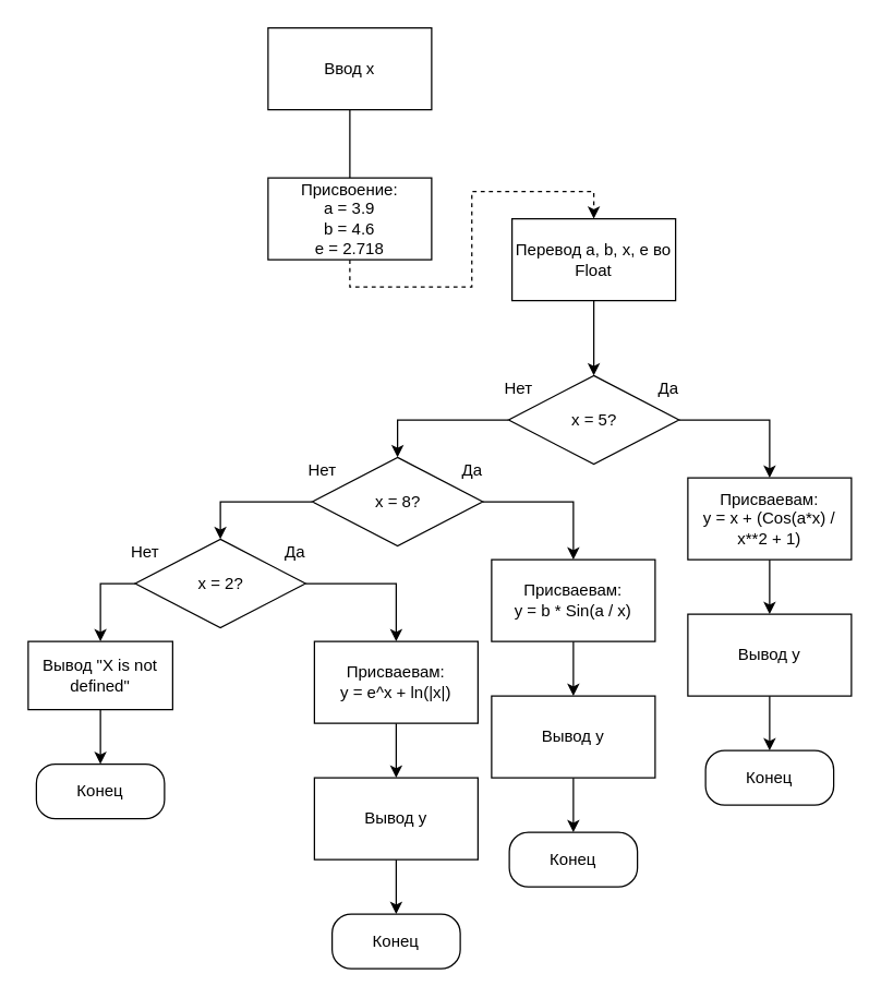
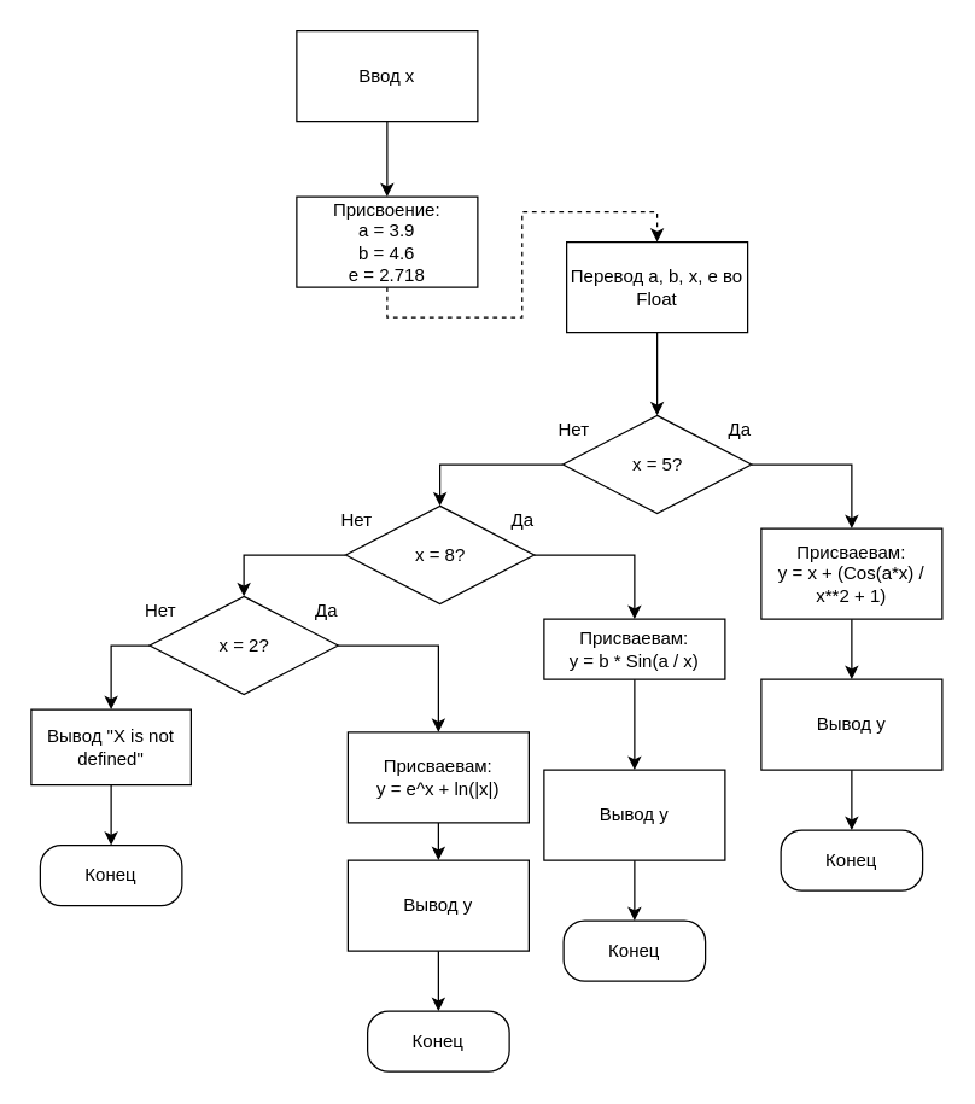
- <mxCell id="5" style="edgeStyle=orthogonalEdgeStyle;rounded=0;orthogonalLoop=1;jettySize=auto;html=1;exitX=0.5;exitY=1;exitDx=0;exitDy=0;entryX=0.5;entryY=0;entryDx=0;entryDy=0;endArrow=none;" edge="1" parent="1" source="6" target="10"><mxGeometry relative="1" as="geometry" /></mxCell>
+ <mxCell id="5" style="edgeStyle=orthogonalEdgeStyle;rounded=0;orthogonalLoop=1;jettySize=auto;html=1;exitX=0.5;exitY=1;exitDx=0;exitDy=0;entryX=0.5;entryY=0;entryDx=0;entryDy=0;" edge="1" parent="1" source="6" target="10"><mxGeometry relative="1" as="geometry" /></mxCell>
- <mxCell id="24" value="Присваевам:&lt;br&gt;y =&amp;nbsp;b * Sin(a / x)" style="rounded=0;whiteSpace=wrap;html=1;" vertex="1" parent="1"><mxGeometry x="360" y="410" width="120" height="60" as="geometry" /></mxCell>
+ <mxCell id="24" value="Присваевам:&lt;br&gt;y =&amp;nbsp;b * Sin(a / x)" style="rounded=0;whiteSpace=wrap;html=1;" vertex="1" parent="1"><mxGeometry x="360" y="410" width="120" height="40" as="geometry" /></mxCell>
- <mxCell id="34" value="Присваевам:&lt;br&gt;y =&amp;nbsp;e^x + ln(|x|)" style="rounded=0;whiteSpace=wrap;html=1;" vertex="1" parent="1"><mxGeometry x="230" y="470" width="120" height="60" as="geometry" /></mxCell>
+ <mxCell id="34" value="Присваевам:&lt;br&gt;y =&amp;nbsp;e^x + ln(|x|)" style="rounded=0;whiteSpace=wrap;html=1;" vertex="1" parent="1"><mxGeometry x="230" y="485" width="120" height="60" as="geometry" /></mxCell>
